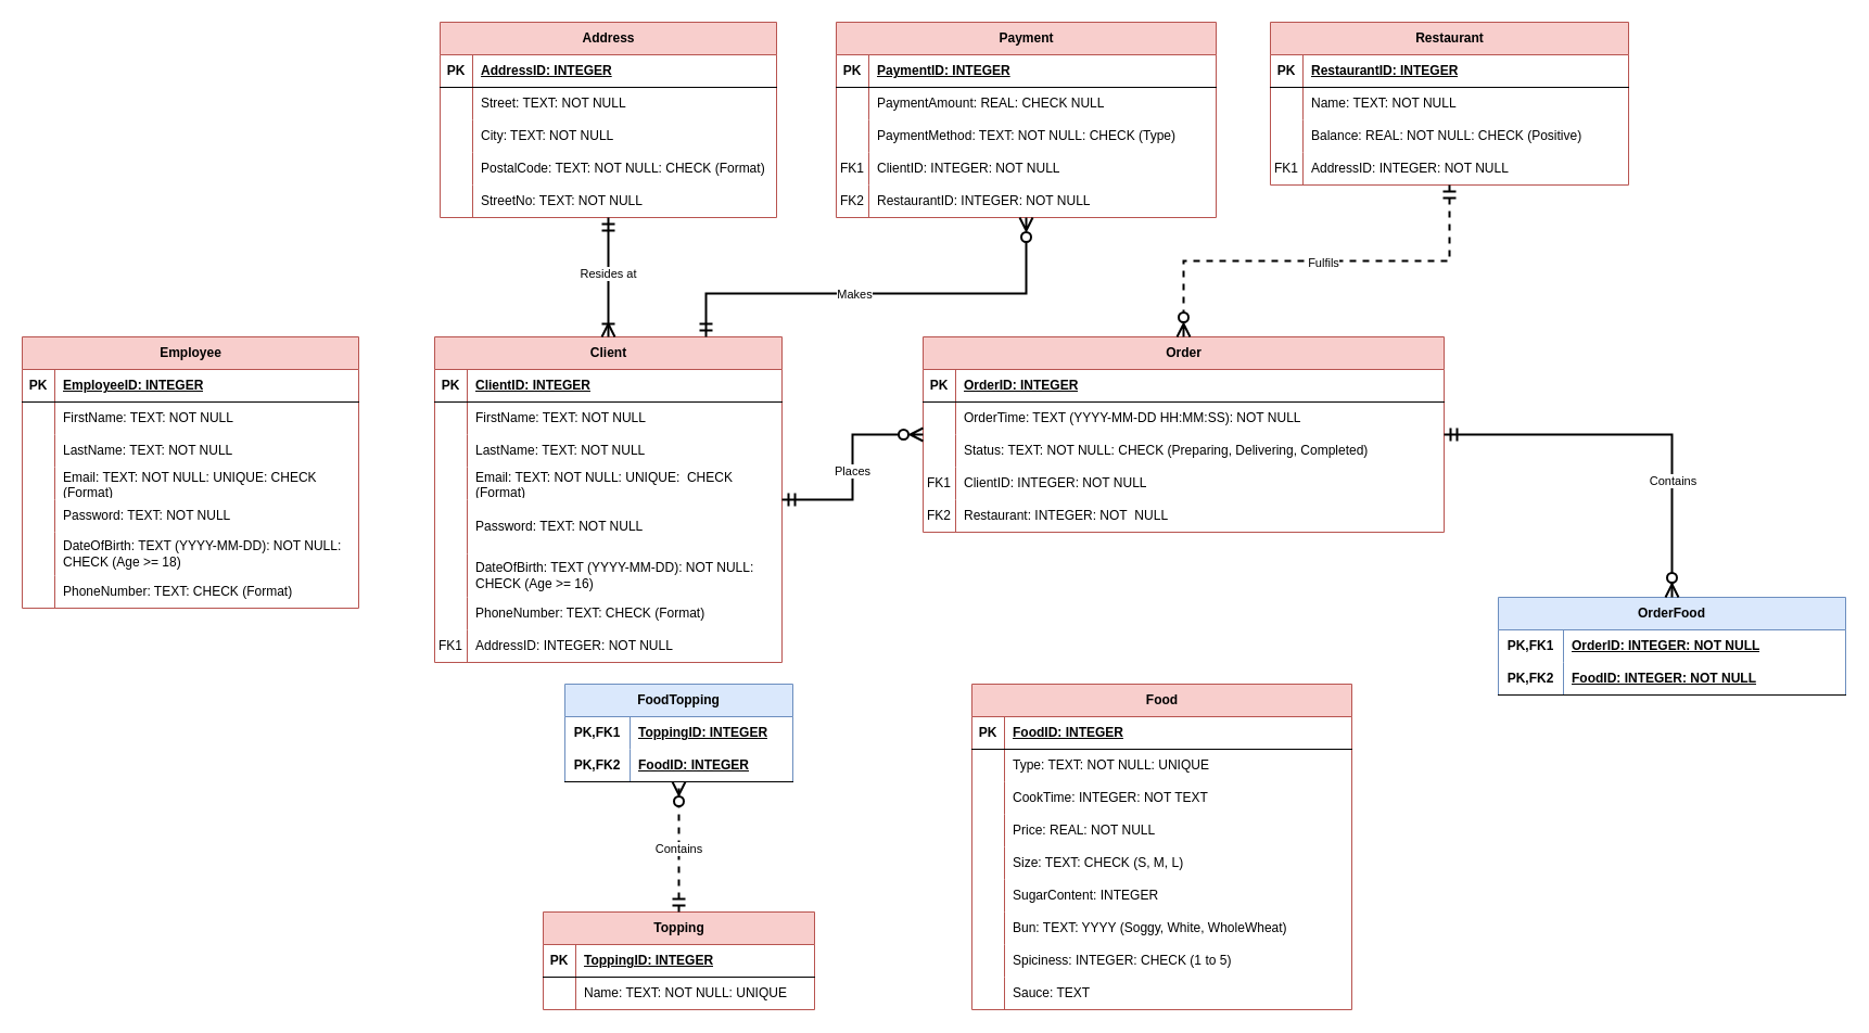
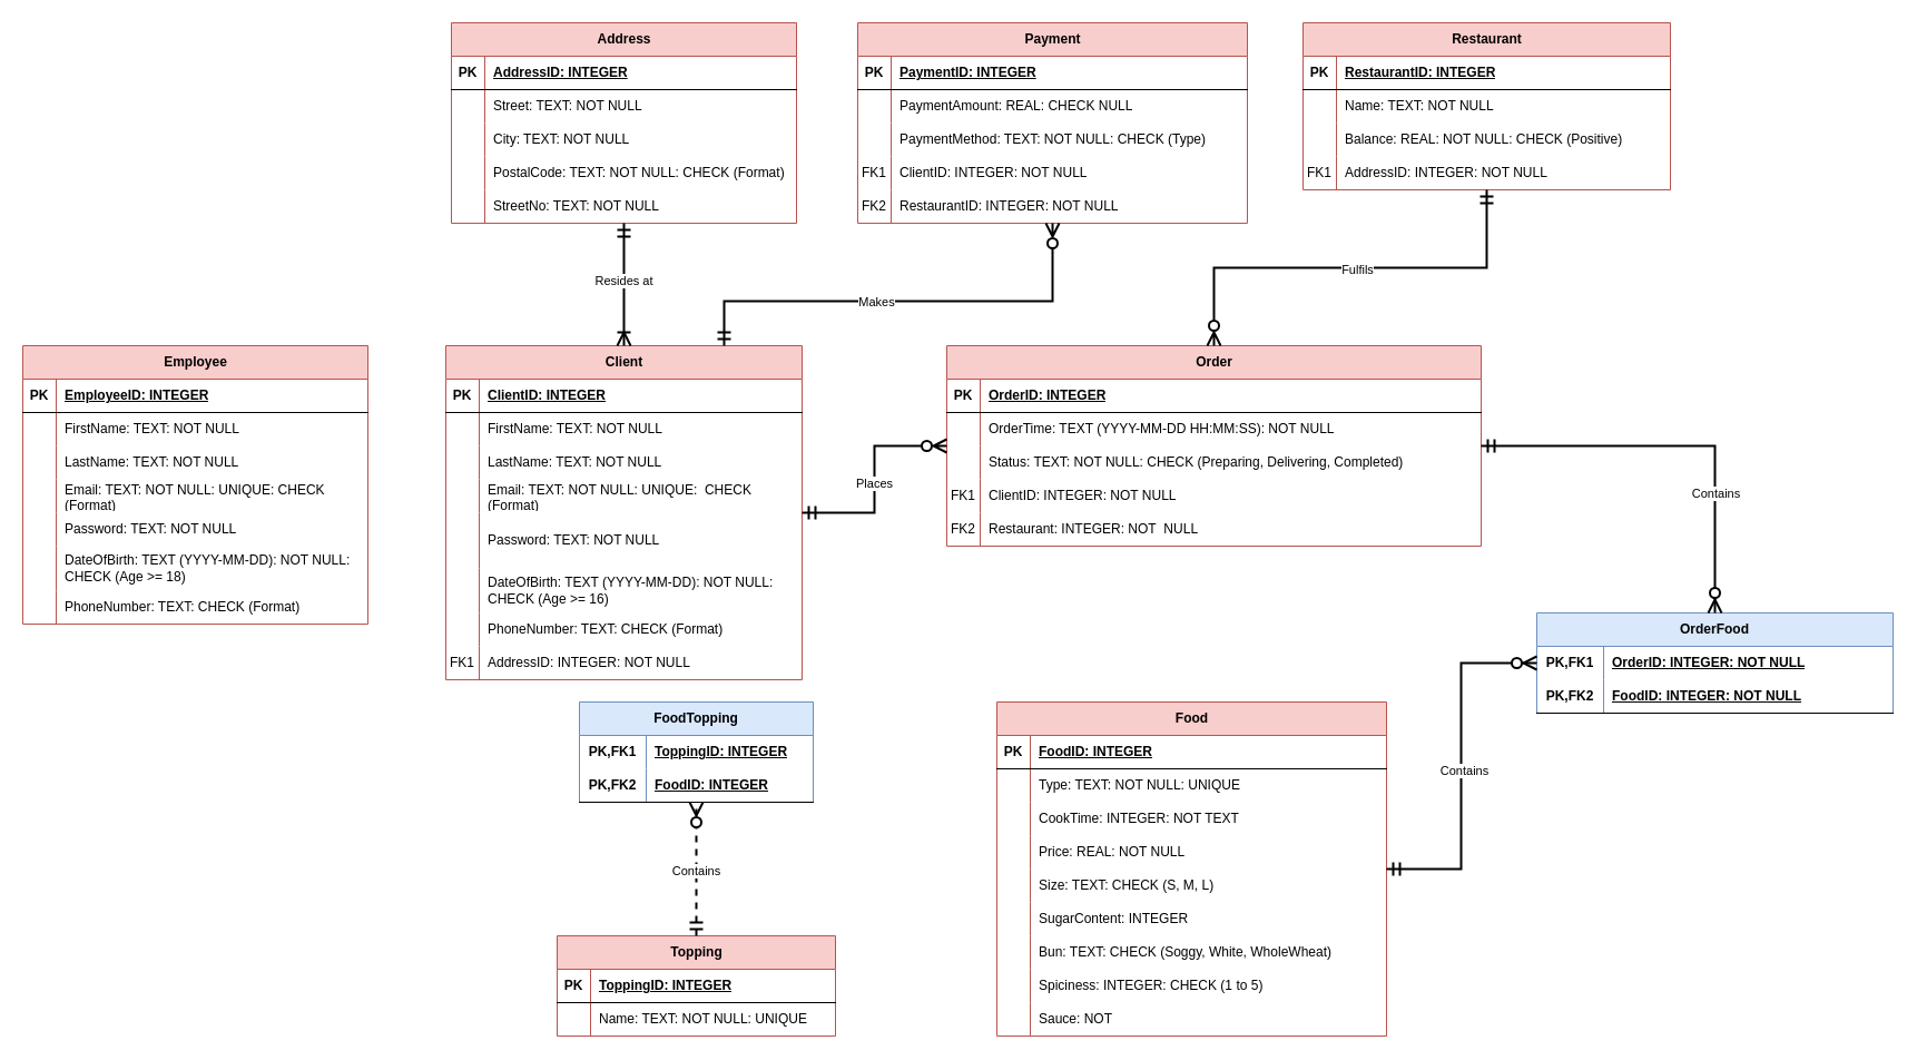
- <mxCell id="158" value="" style="edgeStyle=orthogonalEdgeStyle;fontSize=12;html=1;endArrow=ERzeroToMany;startArrow=ERmandOne;rounded=0;endSize=9;startSize=9;strokeWidth=2;endFill=0;dashed=1;" parent="1" source="81" target="94" edge="1"><mxGeometry width="100" height="100" relative="1" as="geometry"><mxPoint x="1290" y="280" as="sourcePoint" /><mxPoint x="1390" y="180" as="targetPoint" /></mxGeometry></mxCell>
+ <mxCell id="158" value="" style="edgeStyle=orthogonalEdgeStyle;fontSize=12;html=1;endArrow=ERzeroToMany;startArrow=ERmandOne;rounded=0;endSize=9;startSize=9;strokeWidth=2;endFill=0;" parent="1" source="81" target="94" edge="1"><mxGeometry width="100" height="100" relative="1" as="geometry"><mxPoint x="1290" y="280" as="sourcePoint" /><mxPoint x="1390" y="180" as="targetPoint" /></mxGeometry></mxCell>
+ <mxCell id="169" value="" style="edgeStyle=orthogonalEdgeStyle;fontSize=12;html=1;endArrow=ERzeroToMany;startArrow=ERmandOne;rounded=0;strokeWidth=2;endSize=9;startSize=9;" parent="1" source="110" target="160" edge="1"><mxGeometry width="100" height="100" relative="1" as="geometry"><mxPoint x="1390" y="820" as="sourcePoint" /><mxPoint x="1490" y="720" as="targetPoint" /><Array as="points"><mxPoint x="1312" y="780" /><mxPoint x="1312" y="595" /></Array></mxGeometry></mxCell>
+ <mxCell id="170" value="Contains" style="edgeLabel;html=1;align=center;verticalAlign=middle;resizable=0;points=[];" parent="169" vertex="1" connectable="0"><mxGeometry x="-0.028" y="-2" relative="1" as="geometry"><mxPoint as="offset" /></mxGeometry></mxCell>
- <mxCell id="131" value="Bun: TEXT: YYYY (Soggy, White, WholeWheat)" style="shape=partialRectangle;connectable=0;fillColor=none;top=0;left=0;bottom=0;right=0;align=left;spacingLeft=6;overflow=hidden;whiteSpace=wrap;html=1;" parent="129" vertex="1"><mxGeometry x="30" width="320" height="30" as="geometry"><mxRectangle width="320" height="30" as="alternateBounds" /></mxGeometry></mxCell>
+ <mxCell id="131" value="Bun: TEXT: CHECK (Soggy, White, WholeWheat)" style="shape=partialRectangle;connectable=0;fillColor=none;top=0;left=0;bottom=0;right=0;align=left;spacingLeft=6;overflow=hidden;whiteSpace=wrap;html=1;" parent="129" vertex="1"><mxGeometry x="30" width="320" height="30" as="geometry"><mxRectangle width="320" height="30" as="alternateBounds" /></mxGeometry></mxCell>
- <mxCell id="137" value="Sauce: TEXT" style="shape=partialRectangle;connectable=0;fillColor=none;top=0;left=0;bottom=0;right=0;align=left;spacingLeft=6;overflow=hidden;whiteSpace=wrap;html=1;" parent="135" vertex="1"><mxGeometry x="30" width="320" height="30" as="geometry"><mxRectangle width="320" height="30" as="alternateBounds" /></mxGeometry></mxCell>
+ <mxCell id="137" value="Sauce: NOT" style="shape=partialRectangle;connectable=0;fillColor=none;top=0;left=0;bottom=0;right=0;align=left;spacingLeft=6;overflow=hidden;whiteSpace=wrap;html=1;" parent="135" vertex="1"><mxGeometry x="30" width="320" height="30" as="geometry"><mxRectangle width="320" height="30" as="alternateBounds" /></mxGeometry></mxCell>
